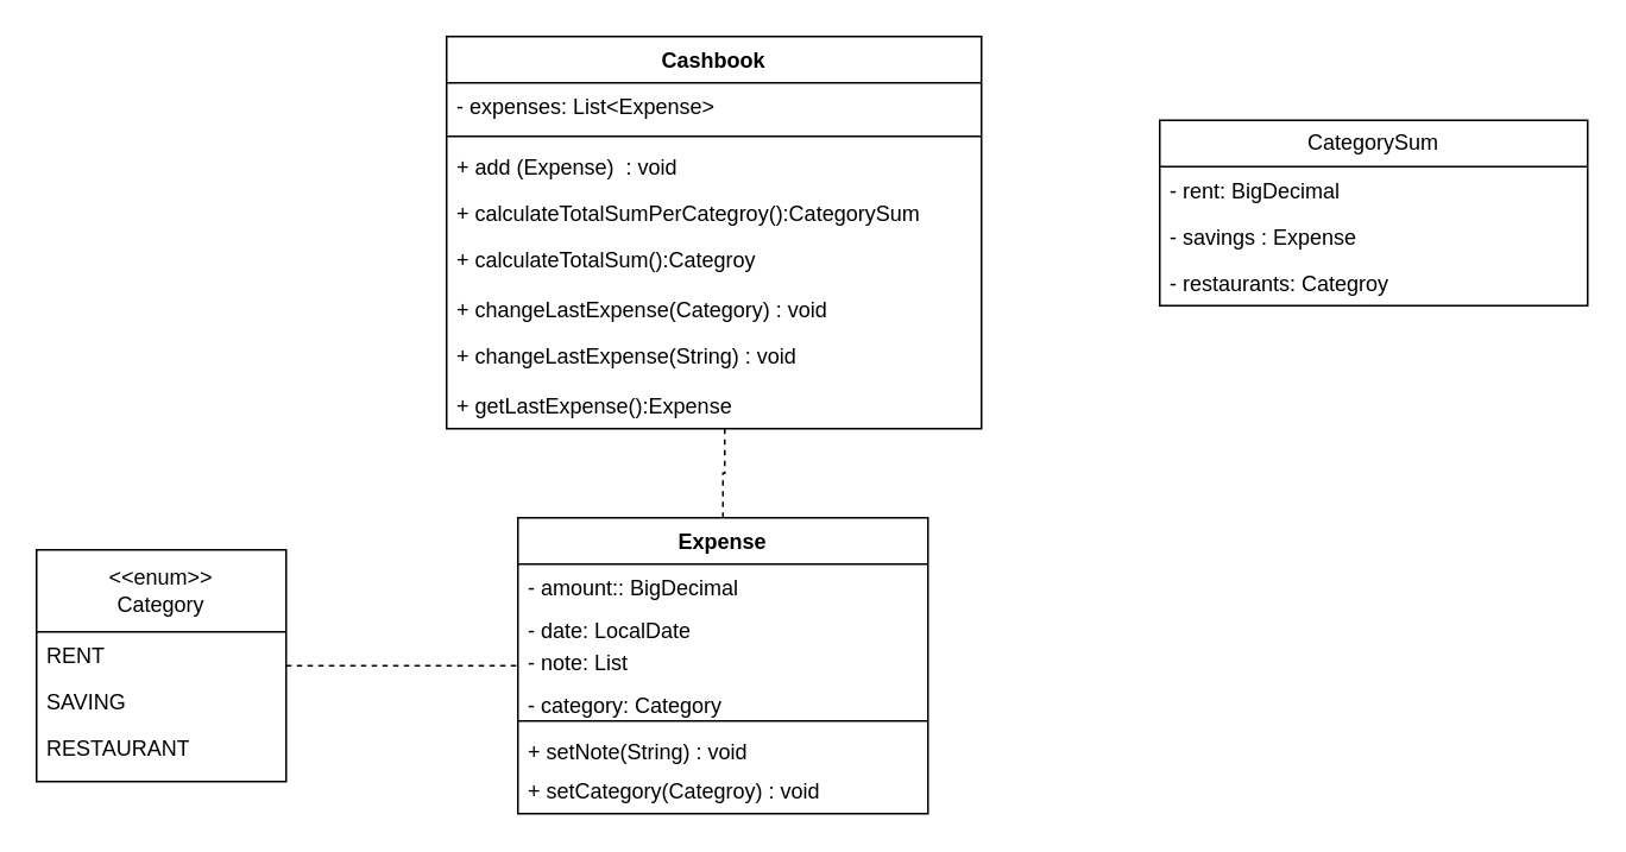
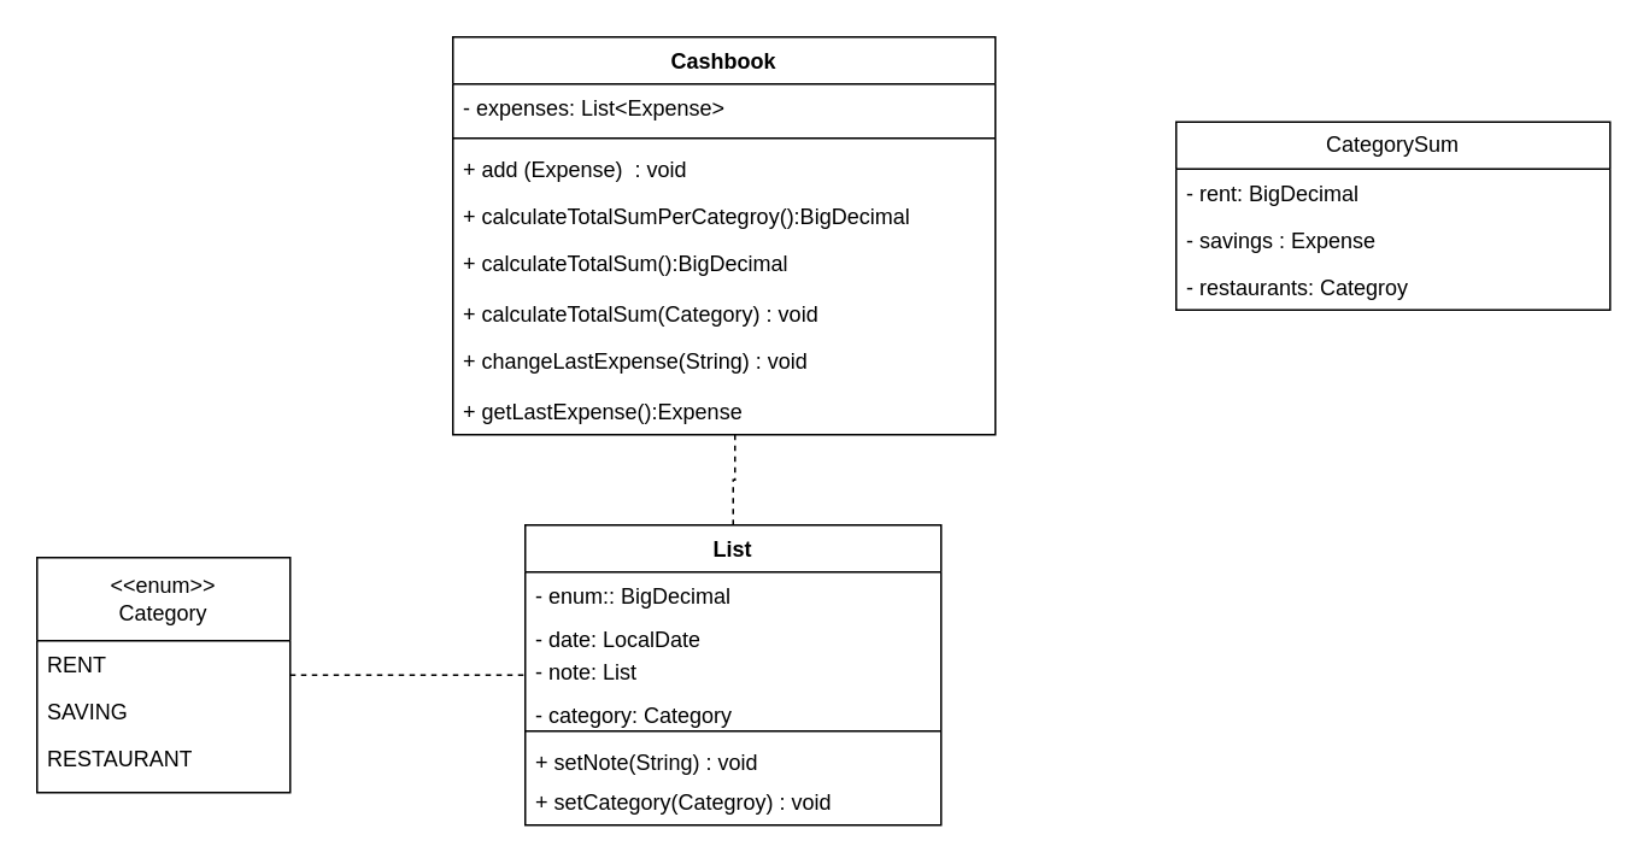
- <mxCell id="6" value="+ calculateTotalSumPerCategroy():CategorySum" style="text;strokeColor=none;fillColor=none;align=left;verticalAlign=top;spacingLeft=4;spacingRight=4;overflow=hidden;rotatable=0;points=[[0,0.5],[1,0.5]];portConstraint=eastwest;whiteSpace=wrap;html=1;" parent="2" vertex="1"><mxGeometry y="86" width="300" height="26" as="geometry" /></mxCell>
+ <mxCell id="6" value="+ calculateTotalSumPerCategroy():BigDecimal" style="text;strokeColor=none;fillColor=none;align=left;verticalAlign=top;spacingLeft=4;spacingRight=4;overflow=hidden;rotatable=0;points=[[0,0.5],[1,0.5]];portConstraint=eastwest;whiteSpace=wrap;html=1;" parent="2" vertex="1"><mxGeometry y="86" width="300" height="26" as="geometry" /></mxCell>
- <mxCell id="7" value="+ calculateTotalSum():Categroy" style="text;strokeColor=none;fillColor=none;align=left;verticalAlign=top;spacingLeft=4;spacingRight=4;overflow=hidden;rotatable=0;points=[[0,0.5],[1,0.5]];portConstraint=eastwest;whiteSpace=wrap;html=1;" parent="2" vertex="1"><mxGeometry y="112" width="300" height="28" as="geometry" /></mxCell>
+ <mxCell id="7" value="+ calculateTotalSum():BigDecimal" style="text;strokeColor=none;fillColor=none;align=left;verticalAlign=top;spacingLeft=4;spacingRight=4;overflow=hidden;rotatable=0;points=[[0,0.5],[1,0.5]];portConstraint=eastwest;whiteSpace=wrap;html=1;" parent="2" vertex="1"><mxGeometry y="112" width="300" height="28" as="geometry" /></mxCell>
- <mxCell id="8" value="+ changeLastExpense(Category) : void" style="text;strokeColor=none;fillColor=none;align=left;verticalAlign=top;spacingLeft=4;spacingRight=4;overflow=hidden;rotatable=0;points=[[0,0.5],[1,0.5]];portConstraint=eastwest;whiteSpace=wrap;html=1;" parent="2" vertex="1"><mxGeometry y="140" width="300" height="26" as="geometry" /></mxCell>
+ <mxCell id="8" value="+ calculateTotalSum(Category) : void" style="text;strokeColor=none;fillColor=none;align=left;verticalAlign=top;spacingLeft=4;spacingRight=4;overflow=hidden;rotatable=0;points=[[0,0.5],[1,0.5]];portConstraint=eastwest;whiteSpace=wrap;html=1;" parent="2" vertex="1"><mxGeometry y="140" width="300" height="26" as="geometry" /></mxCell>
- <mxCell id="21" value="Expense" style="swimlane;fontStyle=1;align=center;verticalAlign=top;childLayout=stackLayout;horizontal=1;startSize=26;horizontalStack=0;resizeParent=1;resizeParentMax=0;resizeLast=0;collapsible=1;marginBottom=0;whiteSpace=wrap;html=1;" parent="1" vertex="1"><mxGeometry x="290" y="290" width="230" height="166" as="geometry" /></mxCell>
+ <mxCell id="21" value="List" style="swimlane;fontStyle=1;align=center;verticalAlign=top;childLayout=stackLayout;horizontal=1;startSize=26;horizontalStack=0;resizeParent=1;resizeParentMax=0;resizeLast=0;collapsible=1;marginBottom=0;whiteSpace=wrap;html=1;" parent="1" vertex="1"><mxGeometry x="290" y="290" width="230" height="166" as="geometry" /></mxCell>
- <mxCell id="22" value="- amount:: BigDecimal" style="text;strokeColor=none;fillColor=none;align=left;verticalAlign=top;spacingLeft=4;spacingRight=4;overflow=hidden;rotatable=0;points=[[0,0.5],[1,0.5]];portConstraint=eastwest;whiteSpace=wrap;html=1;" parent="21" vertex="1"><mxGeometry y="26" width="230" height="24" as="geometry" /></mxCell>
+ <mxCell id="22" value="- enum:: BigDecimal" style="text;strokeColor=none;fillColor=none;align=left;verticalAlign=top;spacingLeft=4;spacingRight=4;overflow=hidden;rotatable=0;points=[[0,0.5],[1,0.5]];portConstraint=eastwest;whiteSpace=wrap;html=1;" parent="21" vertex="1"><mxGeometry y="26" width="230" height="24" as="geometry" /></mxCell>
